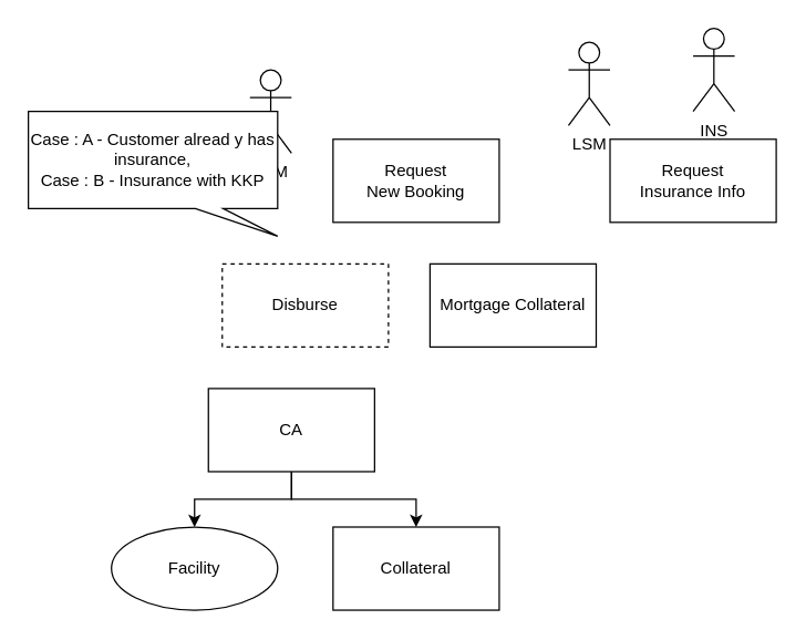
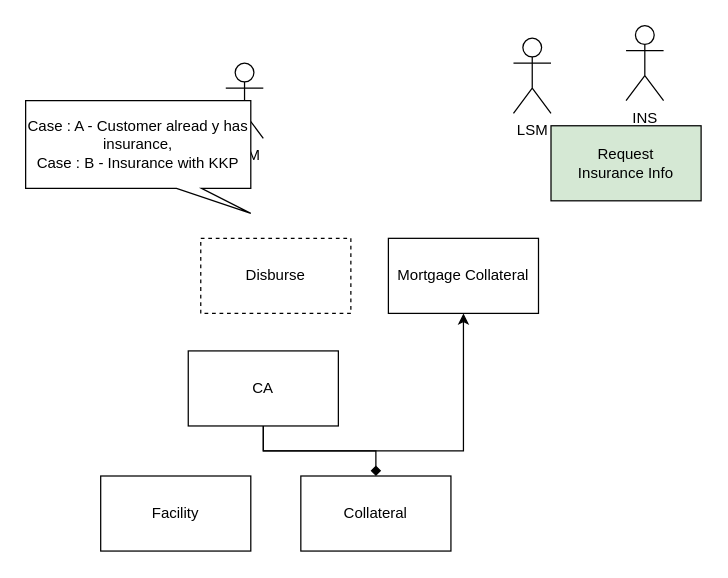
- <mxCell id="2" value="Request&lt;br&gt;New Booking" style="rounded=0;whiteSpace=wrap;html=1;" parent="1" vertex="1"><mxGeometry x="240" y="100" width="120" height="60" as="geometry" /></mxCell>
- <mxCell id="3" value="Request&lt;br&gt;Insurance Info" style="rounded=0;whiteSpace=wrap;html=1;" parent="1" vertex="1"><mxGeometry x="440" y="100" width="120" height="60" as="geometry" /></mxCell>
+ <mxCell id="3" value="Request&lt;br&gt;Insurance Info" style="rounded=0;whiteSpace=wrap;html=1;fillColor=#d5e8d4;" parent="1" vertex="1"><mxGeometry x="440" y="100" width="120" height="60" as="geometry" /></mxCell>
- <mxCell id="8" style="edgeStyle=orthogonalEdgeStyle;rounded=0;orthogonalLoop=1;jettySize=auto;html=1;exitX=0.5;exitY=1;exitDx=0;exitDy=0;entryX=0.5;entryY=0;entryDx=0;entryDy=0;" parent="1" source="10" target="11" edge="1"><mxGeometry relative="1" as="geometry" /></mxCell>
+ <mxCell id="8" style="edgeStyle=orthogonalEdgeStyle;rounded=0;orthogonalLoop=1;jettySize=auto;html=1;exitX=0.5;exitY=1;exitDx=0;exitDy=0;" parent="1" source="10" target="13" edge="1"><mxGeometry relative="1" as="geometry" /></mxCell>
- <mxCell id="9" style="edgeStyle=orthogonalEdgeStyle;rounded=0;orthogonalLoop=1;jettySize=auto;html=1;exitX=0.5;exitY=1;exitDx=0;exitDy=0;entryX=0.5;entryY=0;entryDx=0;entryDy=0;" parent="1" source="10" target="12" edge="1"><mxGeometry relative="1" as="geometry" /></mxCell>
+ <mxCell id="9" style="edgeStyle=orthogonalEdgeStyle;rounded=0;orthogonalLoop=1;jettySize=auto;html=1;exitX=0.5;exitY=1;exitDx=0;exitDy=0;entryX=0.5;entryY=0;entryDx=0;entryDy=0;endArrow=diamond;" parent="1" source="10" target="12" edge="1"><mxGeometry relative="1" as="geometry" /></mxCell>
- <mxCell id="11" value="Facility" style="ellipse;whiteSpace=wrap;html=1;" parent="1" vertex="1"><mxGeometry x="80" y="380" width="120" height="60" as="geometry" /></mxCell>
+ <mxCell id="11" value="Facility" style="rounded=0;whiteSpace=wrap;html=1;" parent="1" vertex="1"><mxGeometry x="80" y="380" width="120" height="60" as="geometry" /></mxCell>
